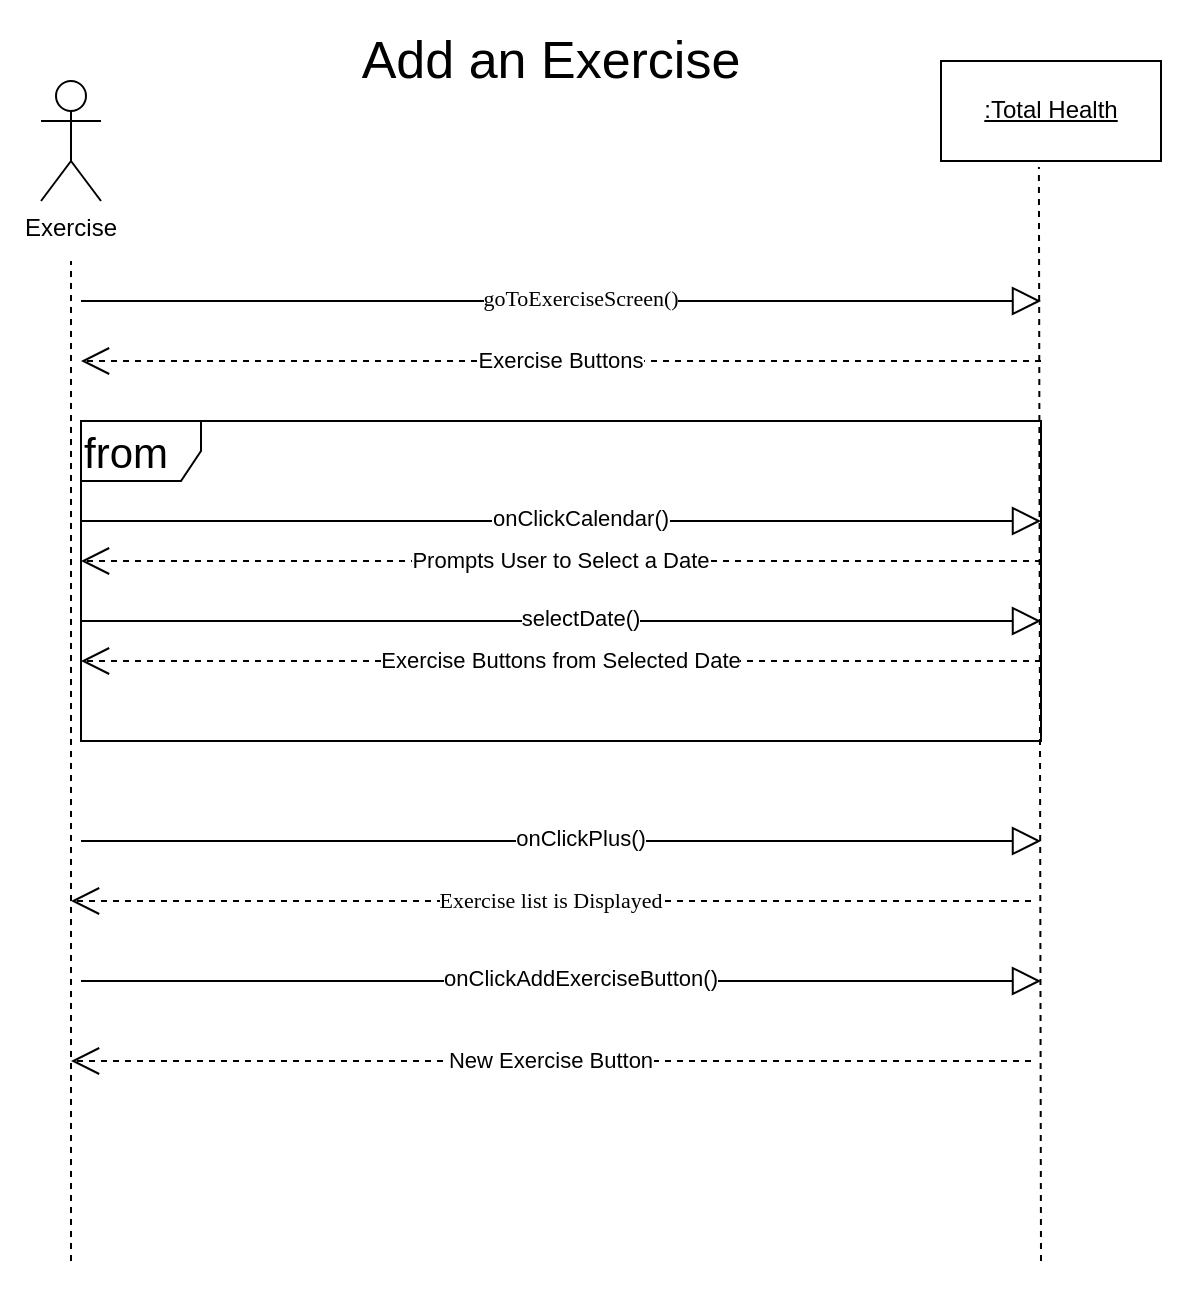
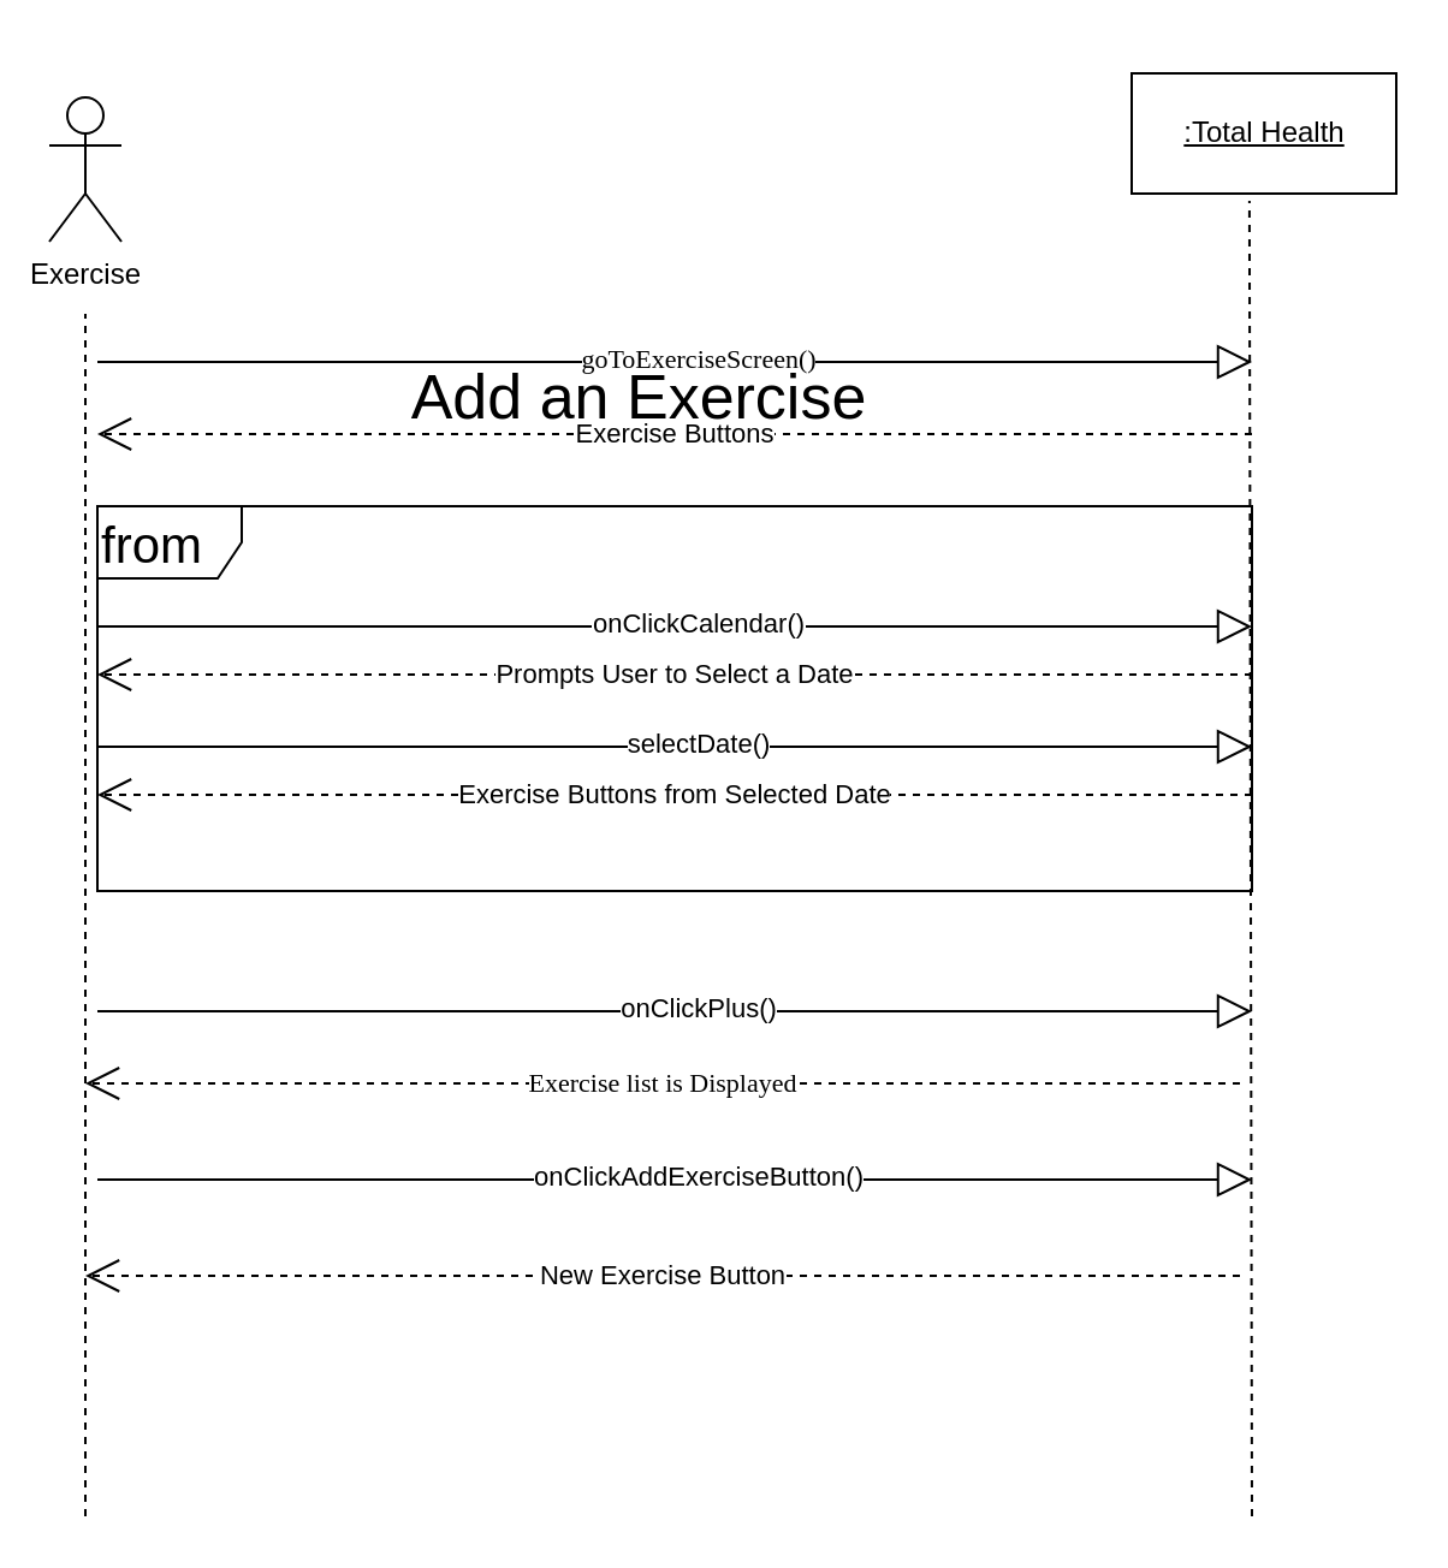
- <mxCell id="14" value="&lt;font style=&quot;font-size: 26px&quot;&gt;Add an Exercise&lt;br&gt;&lt;/font&gt;" style="text;html=1;align=center;verticalAlign=middle;resizable=0;points=[];autosize=1;strokeColor=none;fillColor=none;" vertex="1" parent="1"><mxGeometry x="175" y="20" width="200" height="20" as="geometry" /></mxCell>
+ <mxCell id="14" value="&lt;font style=&quot;font-size: 26px&quot;&gt;Add an Exercise&lt;br&gt;&lt;/font&gt;" style="text;html=1;align=center;verticalAlign=middle;resizable=0;points=[];autosize=1;strokeColor=none;fillColor=none;" vertex="1" parent="1"><mxGeometry x="165" y="155" width="200" height="20" as="geometry" /></mxCell>
